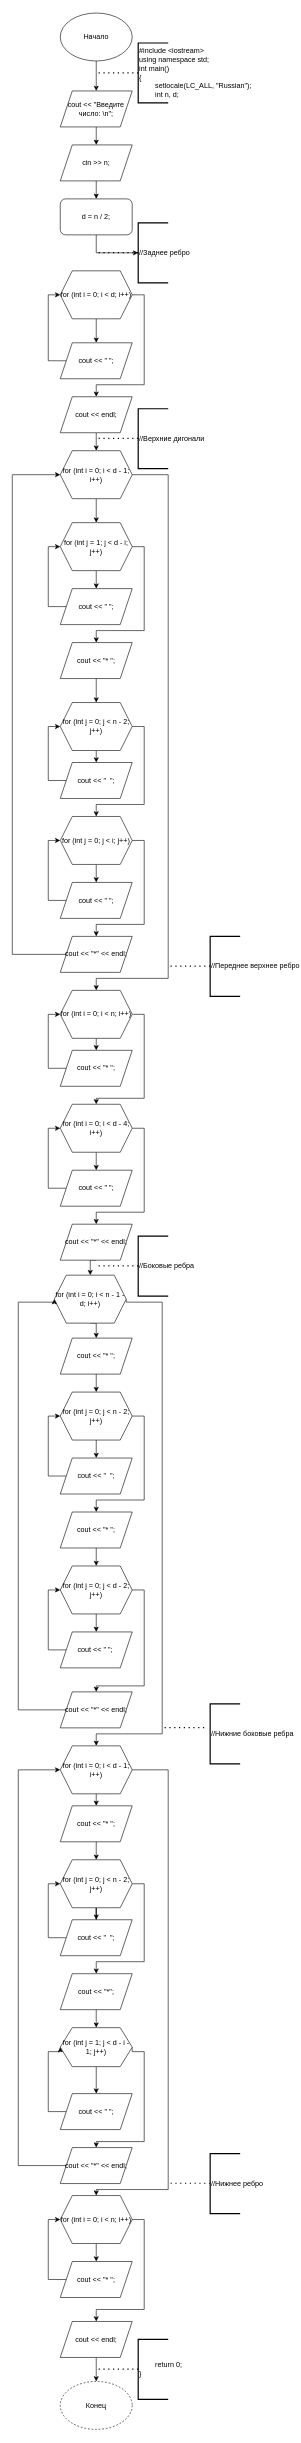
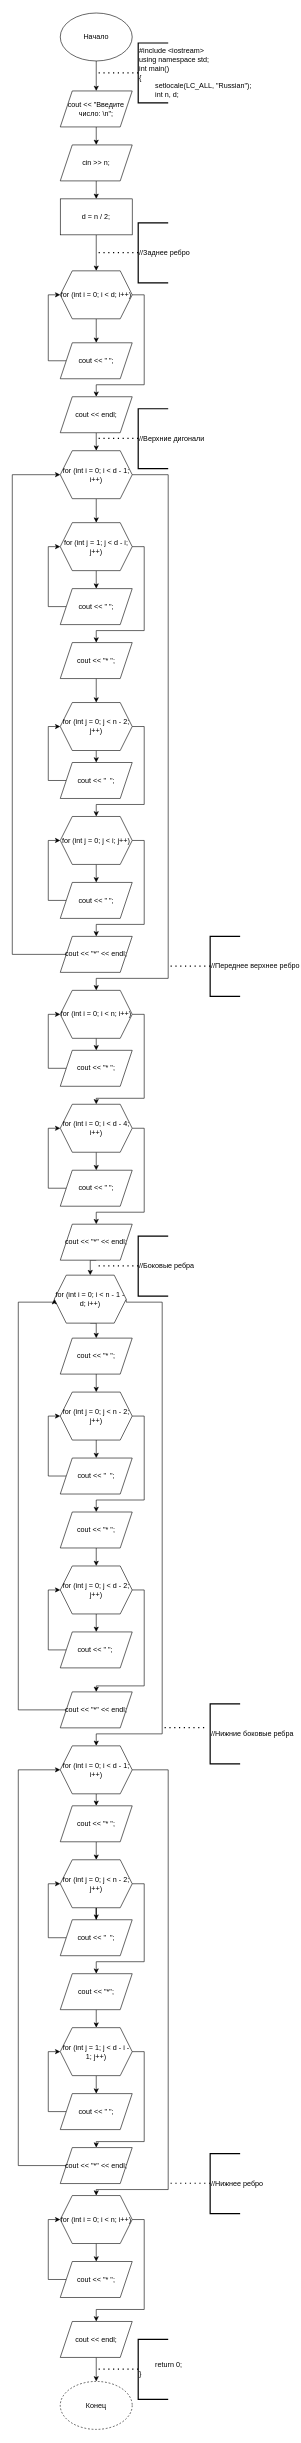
- <mxCell id="11" value="d = n / 2;" style="whiteSpace=wrap;html=1;rounded=1;" vertex="1" parent="1"><mxGeometry x="100" y="330" width="120" height="60" as="geometry" /></mxCell>
+ <mxCell id="11" value="d = n / 2;" style="rounded=0;whiteSpace=wrap;html=1;" vertex="1" parent="1"><mxGeometry x="100" y="330" width="120" height="60" as="geometry" /></mxCell>
- <mxCell id="10" style="edgeStyle=orthogonalEdgeStyle;rounded=0;orthogonalLoop=1;jettySize=auto;html=1;exitX=0.5;exitY=1;exitDx=0;exitDy=0;" edge="1" parent="1" source="11" target="13"><mxGeometry relative="1" as="geometry" /></mxCell>
+ <mxCell id="10" style="edgeStyle=orthogonalEdgeStyle;rounded=0;orthogonalLoop=1;jettySize=auto;html=1;exitX=0.5;exitY=1;exitDx=0;exitDy=0;entryX=0.5;entryY=0;entryDx=0;entryDy=0;" edge="1" parent="1" source="11" target="16"><mxGeometry relative="1" as="geometry" /></mxCell>
- <mxCell id="96" value="for (int j = 1; j &amp;lt; d - i - 1; j++)" style="shape=hexagon;perimeter=hexagonPerimeter2;whiteSpace=wrap;html=1;fixedSize=1;" vertex="1" parent="1"><mxGeometry x="100" y="3380" width="120" height="65" as="geometry" /></mxCell>
+ <mxCell id="96" value="for (int j = 1; j &amp;lt; d - i - 1; j++)" style="shape=hexagon;perimeter=hexagonPerimeter2;whiteSpace=wrap;html=1;fixedSize=1;" vertex="1" parent="1"><mxGeometry x="100" y="3380" width="120" height="80" as="geometry" /></mxCell>
